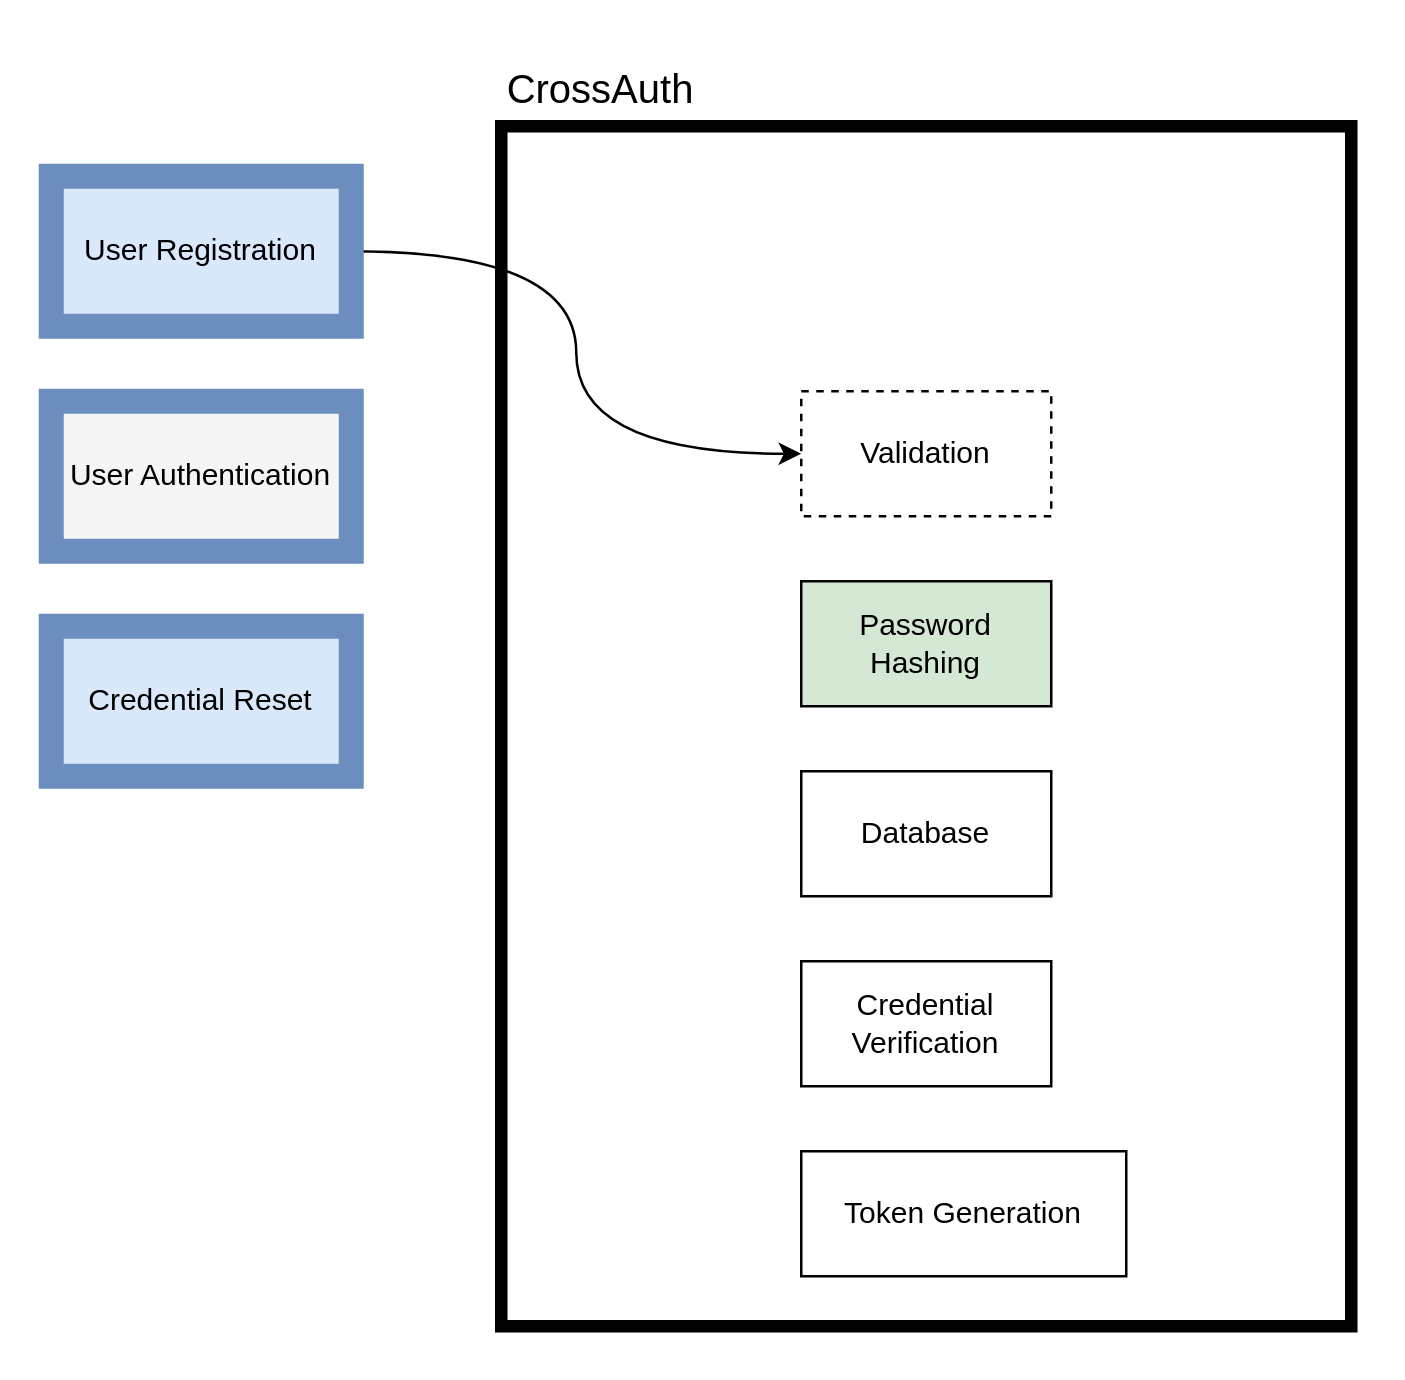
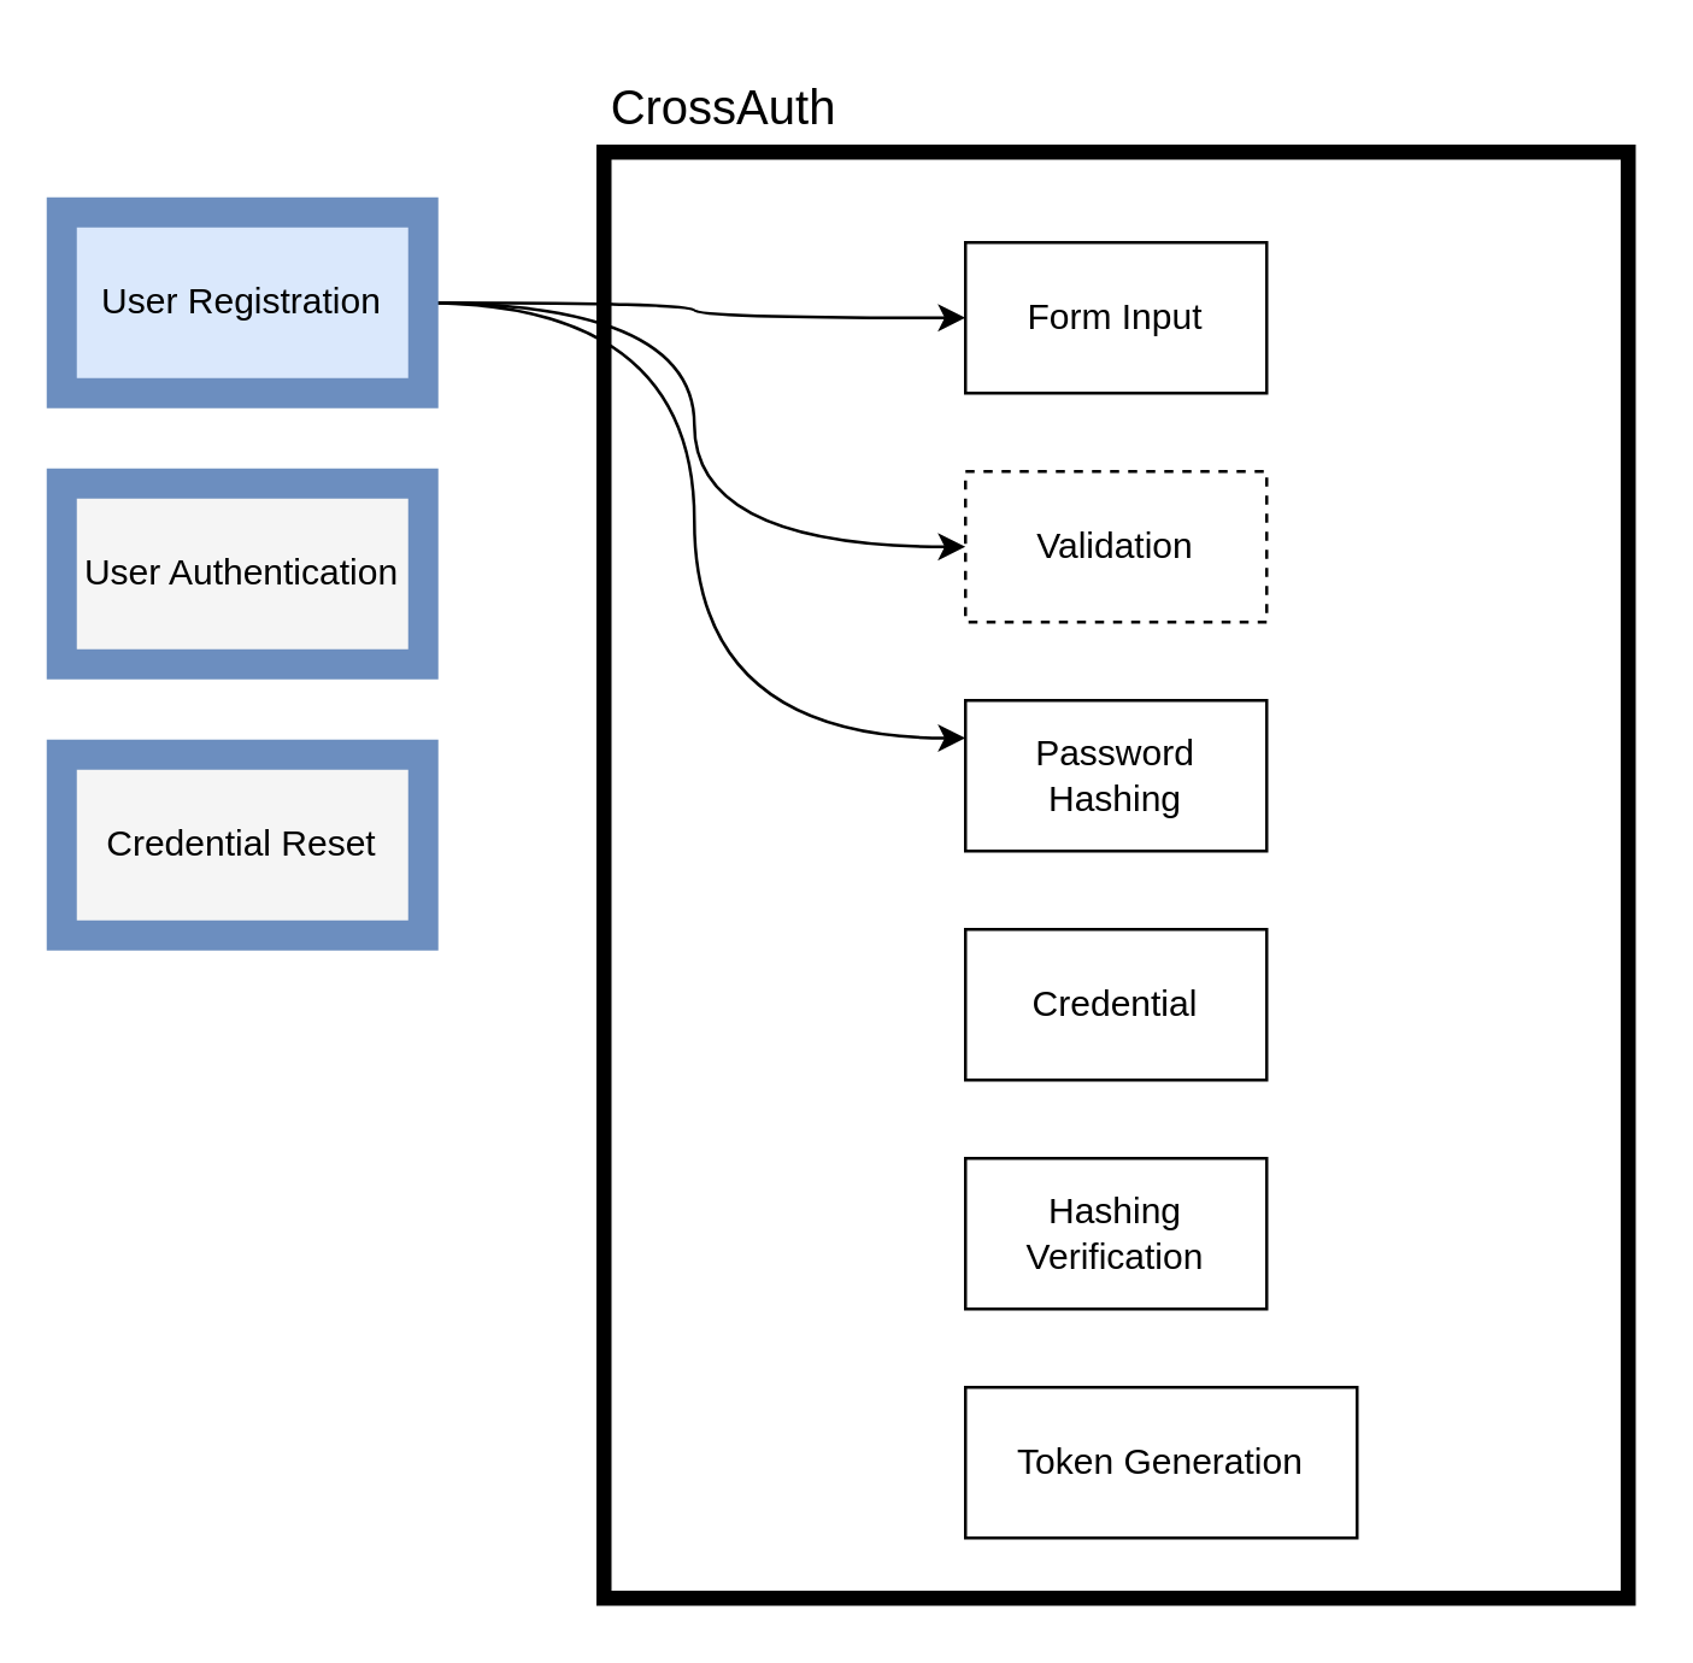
+ <mxCell id="7" style="edgeStyle=orthogonalEdgeStyle;rounded=0;orthogonalLoop=1;jettySize=auto;html=1;entryX=0;entryY=0.5;entryDx=0;entryDy=0;curved=1;" edge="1" parent="1" source="10" target="3"><mxGeometry relative="1" as="geometry" /></mxCell>
+ <mxCell id="3" value="Form Input" style="rounded=0;whiteSpace=wrap;html=1;" vertex="1" parent="1"><mxGeometry x="320" y="80" width="100" height="50" as="geometry" /></mxCell>
+ <mxCell id="9" style="edgeStyle=orthogonalEdgeStyle;rounded=0;orthogonalLoop=1;jettySize=auto;html=1;entryX=0;entryY=0.25;entryDx=0;entryDy=0;curved=1;" edge="1" parent="1" source="10" target="5"><mxGeometry relative="1" as="geometry" /></mxCell>
- <mxCell id="5" value="Password Hashing" style="rounded=0;whiteSpace=wrap;html=1;fillColor=#d5e8d4;" vertex="1" parent="1"><mxGeometry x="320" y="232" width="100" height="50" as="geometry" /></mxCell>
+ <mxCell id="5" value="Password Hashing" style="rounded=0;whiteSpace=wrap;html=1;" vertex="1" parent="1"><mxGeometry x="320" y="232" width="100" height="50" as="geometry" /></mxCell>
- <mxCell id="14" value="Credential Reset" style="rounded=0;whiteSpace=wrap;html=1;strokeWidth=10;fillColor=#dae8fc;strokeColor=#6c8ebf;" vertex="1" parent="1"><mxGeometry x="20" y="250" width="120" height="60" as="geometry" /></mxCell>
+ <mxCell id="14" value="Credential Reset" style="rounded=0;whiteSpace=wrap;html=1;strokeWidth=10;fillColor=#f5f5f5;strokeColor=#6c8ebf;" vertex="1" parent="1"><mxGeometry x="20" y="250" width="120" height="60" as="geometry" /></mxCell>
- <mxCell id="6" value="Database" style="rounded=0;whiteSpace=wrap;html=1;" vertex="1" parent="1"><mxGeometry x="320" y="308" width="100" height="50" as="geometry" /></mxCell>
+ <mxCell id="6" value="Credential" style="rounded=0;whiteSpace=wrap;html=1;" vertex="1" parent="1"><mxGeometry x="320" y="308" width="100" height="50" as="geometry" /></mxCell>
- <mxCell id="11" value="Credential Verification" style="rounded=0;whiteSpace=wrap;html=1;" vertex="1" parent="1"><mxGeometry x="320" y="384" width="100" height="50" as="geometry" /></mxCell>
+ <mxCell id="11" value="Hashing Verification" style="rounded=0;whiteSpace=wrap;html=1;" vertex="1" parent="1"><mxGeometry x="320" y="384" width="100" height="50" as="geometry" /></mxCell>
